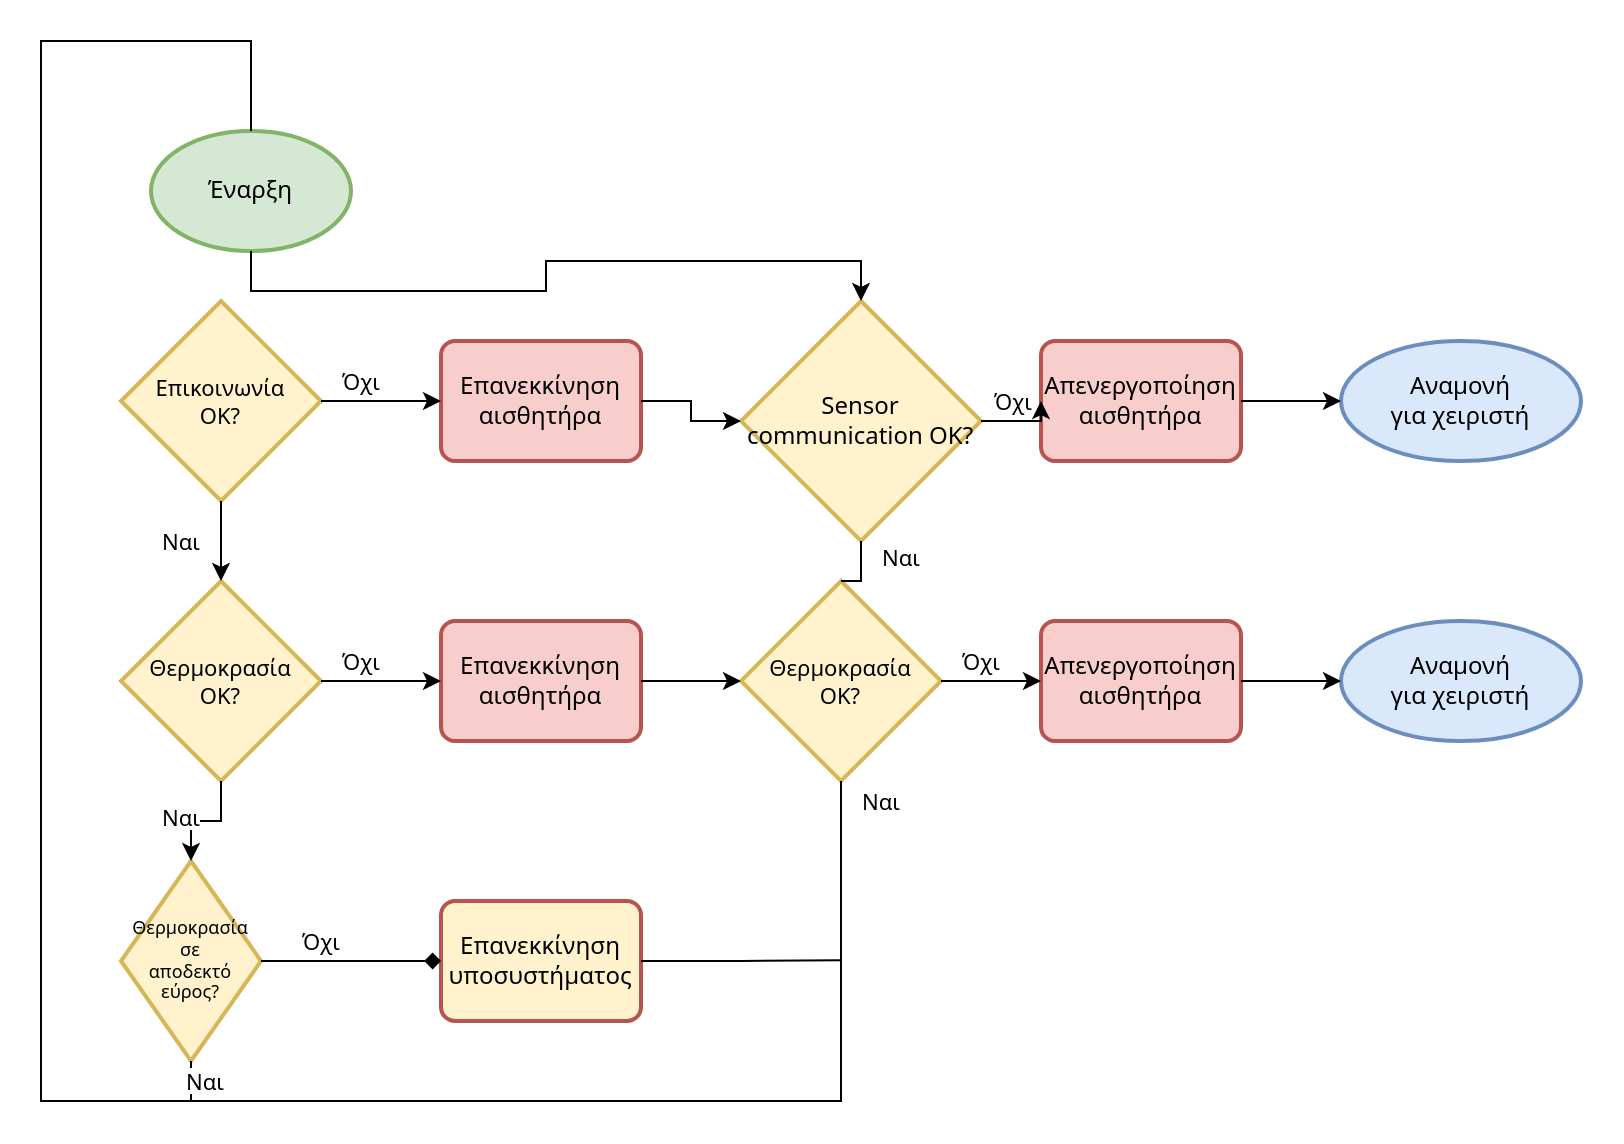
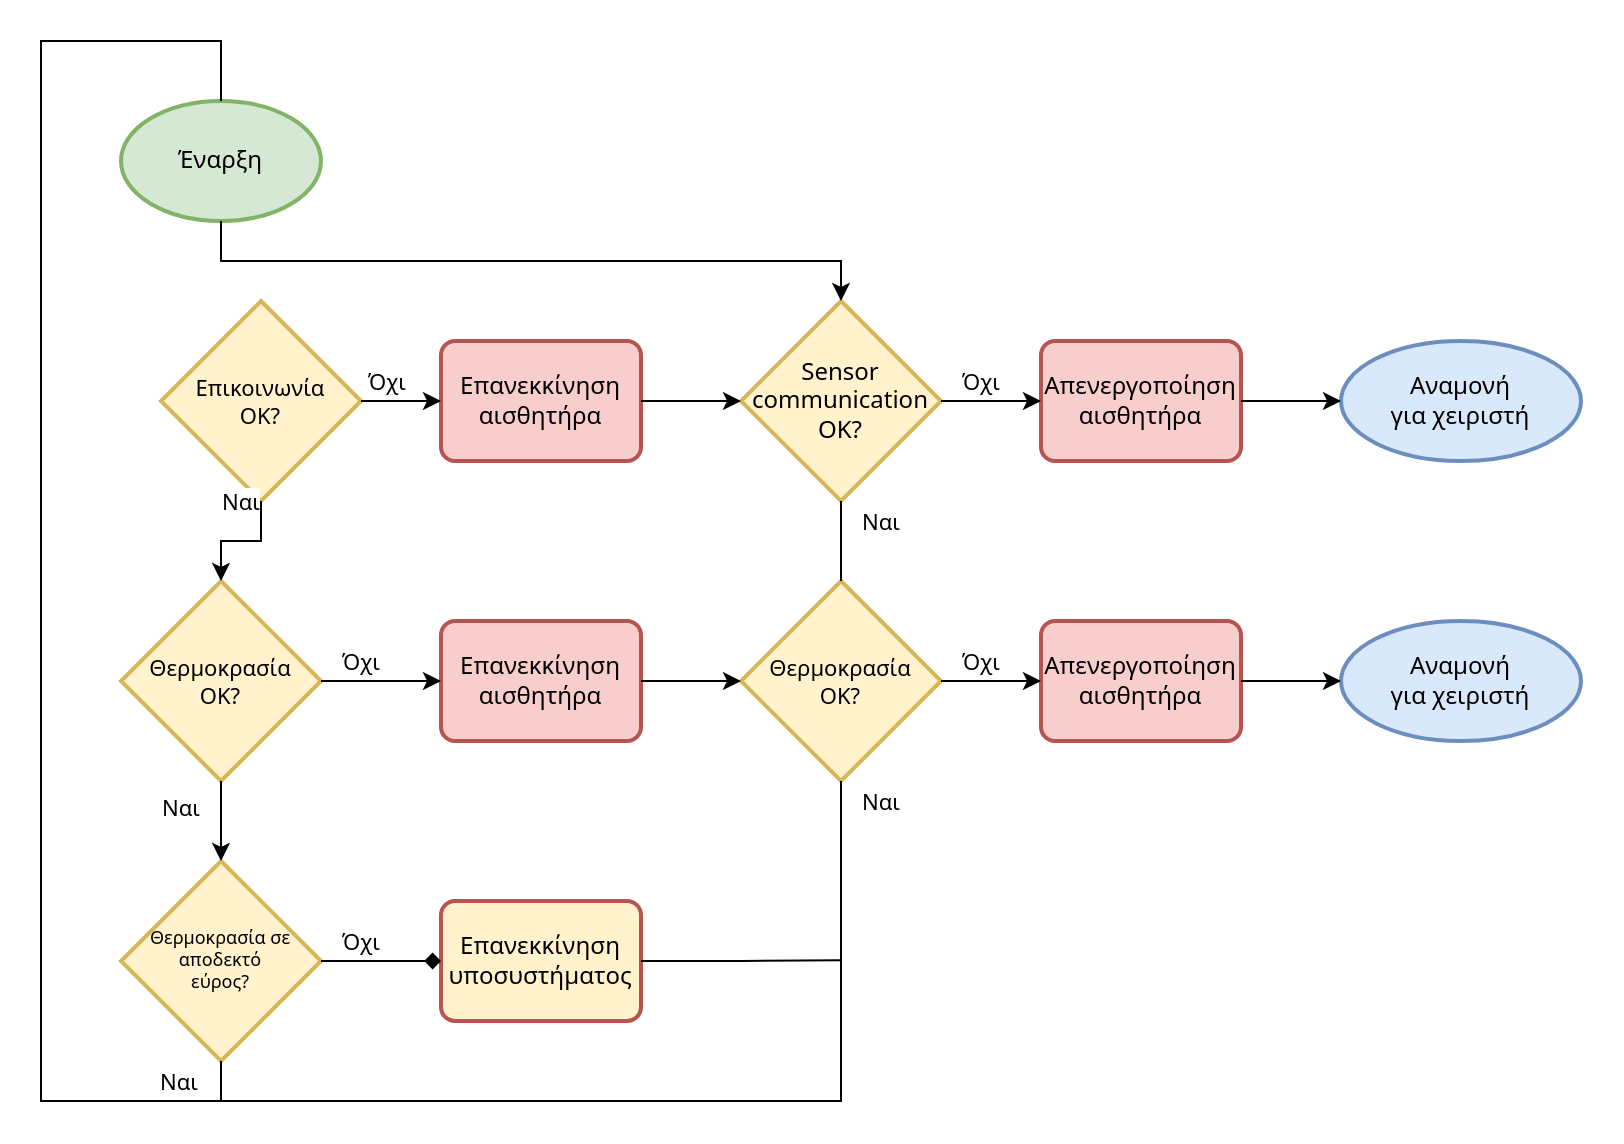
- <mxCell id="2" value="Έναρξη" style="strokeWidth=2;html=1;shape=mxgraph.flowchart.start_1;whiteSpace=wrap;fillColor=#d5e8d4;strokeColor=#82b366;fontFamily=Noto Sans;fontSource=https%3A%2F%2Ffonts.googleapis.com%2Fcss%3Ffamily%3DNoto%2BSans;" parent="1" vertex="1"><mxGeometry x="75" y="65" width="100" height="60" as="geometry" /></mxCell>
+ <mxCell id="2" value="Έναρξη" style="strokeWidth=2;html=1;shape=mxgraph.flowchart.start_1;whiteSpace=wrap;fillColor=#d5e8d4;strokeColor=#82b366;fontFamily=Noto Sans;fontSource=https%3A%2F%2Ffonts.googleapis.com%2Fcss%3Ffamily%3DNoto%2BSans;" parent="1" vertex="1"><mxGeometry x="60" y="50" width="100" height="60" as="geometry" /></mxCell>
- <mxCell id="3" value="&lt;div&gt;Επικοινωνία&lt;/div&gt;&lt;div&gt; OK?&lt;/div&gt;" style="strokeWidth=2;html=1;shape=mxgraph.flowchart.decision;whiteSpace=wrap;fontFamily=Noto Sans;fontSource=https%3A%2F%2Ffonts.googleapis.com%2Fcss%3Ffamily%3DNoto%2BSans;fontSize=11;fillColor=#fff2cc;strokeColor=#d6b656;" parent="1" vertex="1"><mxGeometry x="60" y="150" width="100" height="100" as="geometry" /></mxCell>
+ <mxCell id="3" value="&lt;div&gt;Επικοινωνία&lt;/div&gt;&lt;div&gt; OK?&lt;/div&gt;" style="strokeWidth=2;html=1;shape=mxgraph.flowchart.decision;whiteSpace=wrap;fontFamily=Noto Sans;fontSource=https%3A%2F%2Ffonts.googleapis.com%2Fcss%3Ffamily%3DNoto%2BSans;fontSize=11;fillColor=#fff2cc;strokeColor=#d6b656;" parent="1" vertex="1"><mxGeometry x="80" y="150" width="100" height="100" as="geometry" /></mxCell>
- <mxCell id="5" value="Sensor communication OK?" style="strokeWidth=2;html=1;shape=mxgraph.flowchart.decision;whiteSpace=wrap;fontFamily=Noto Sans;fontSource=https%3A%2F%2Ffonts.googleapis.com%2Fcss%3Ffamily%3DNoto%2BSans;fillColor=#fff2cc;strokeColor=#d6b656;" parent="1" vertex="1"><mxGeometry x="370" y="150" width="120" height="120" as="geometry" /></mxCell>
+ <mxCell id="5" value="Sensor communication OK?" style="strokeWidth=2;html=1;shape=mxgraph.flowchart.decision;whiteSpace=wrap;fontFamily=Noto Sans;fontSource=https%3A%2F%2Ffonts.googleapis.com%2Fcss%3Ffamily%3DNoto%2BSans;fillColor=#fff2cc;strokeColor=#d6b656;" parent="1" vertex="1"><mxGeometry x="370" y="150" width="100" height="100" as="geometry" /></mxCell>
- <mxCell id="13" value="&lt;div&gt;Θερμοκρασία σε&lt;/div&gt;&lt;div&gt;αποδεκτό&lt;/div&gt;&lt;div&gt;εύρος?&lt;br&gt;&lt;/div&gt;" style="strokeWidth=2;html=1;shape=mxgraph.flowchart.decision;whiteSpace=wrap;fontFamily=Noto Sans;fontSource=https%3A%2F%2Ffonts.googleapis.com%2Fcss%3Ffamily%3DNoto%2BSans;fontSize=9;fillColor=#fff2cc;strokeColor=#d6b656;" parent="1" vertex="1"><mxGeometry x="60" y="430" width="70" height="100" as="geometry" /></mxCell>
+ <mxCell id="13" value="&lt;div&gt;Θερμοκρασία σε&lt;/div&gt;&lt;div&gt;αποδεκτό&lt;/div&gt;&lt;div&gt;εύρος?&lt;br&gt;&lt;/div&gt;" style="strokeWidth=2;html=1;shape=mxgraph.flowchart.decision;whiteSpace=wrap;fontFamily=Noto Sans;fontSource=https%3A%2F%2Ffonts.googleapis.com%2Fcss%3Ffamily%3DNoto%2BSans;fontSize=9;fillColor=#fff2cc;strokeColor=#d6b656;" parent="1" vertex="1"><mxGeometry x="60" y="430" width="100" height="100" as="geometry" /></mxCell>
